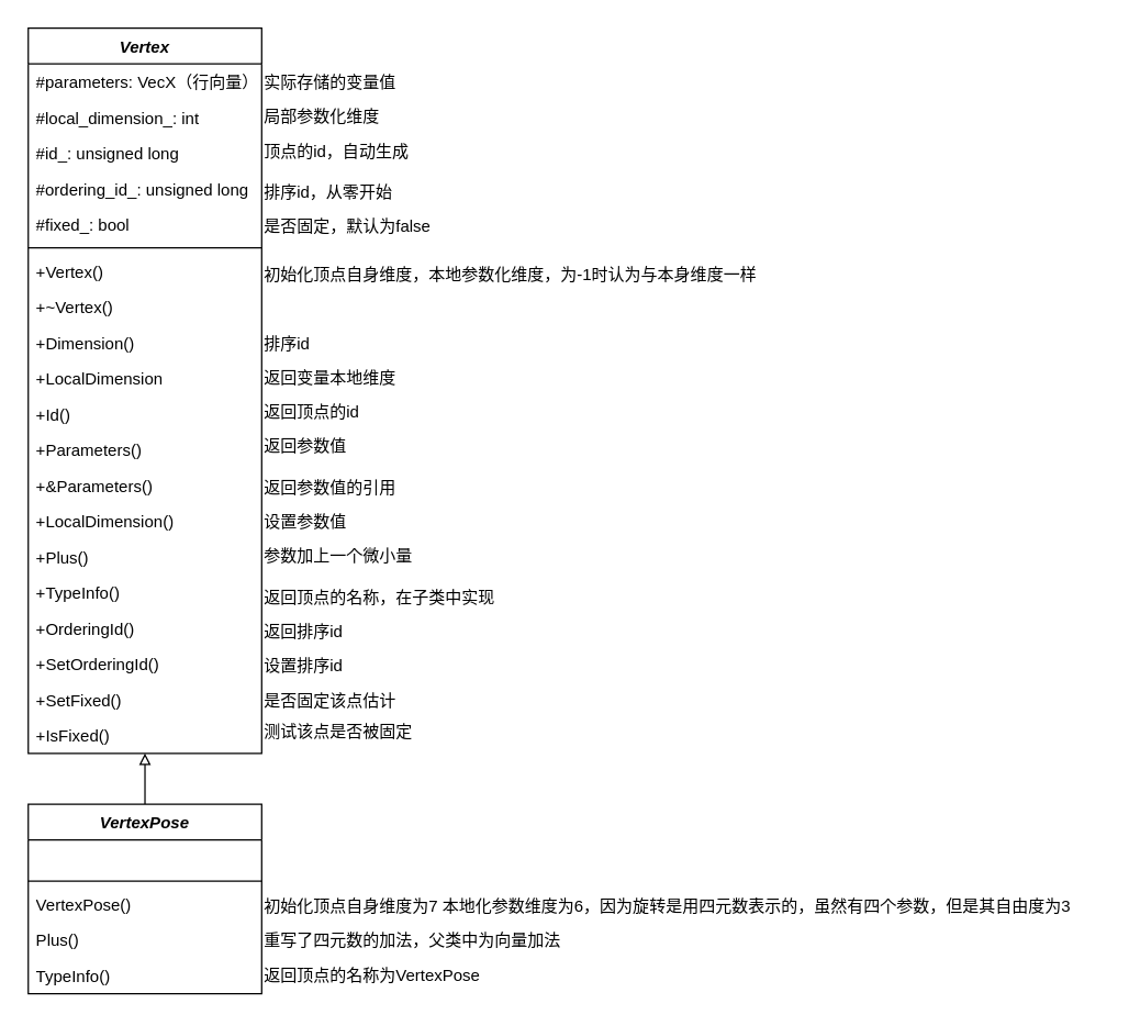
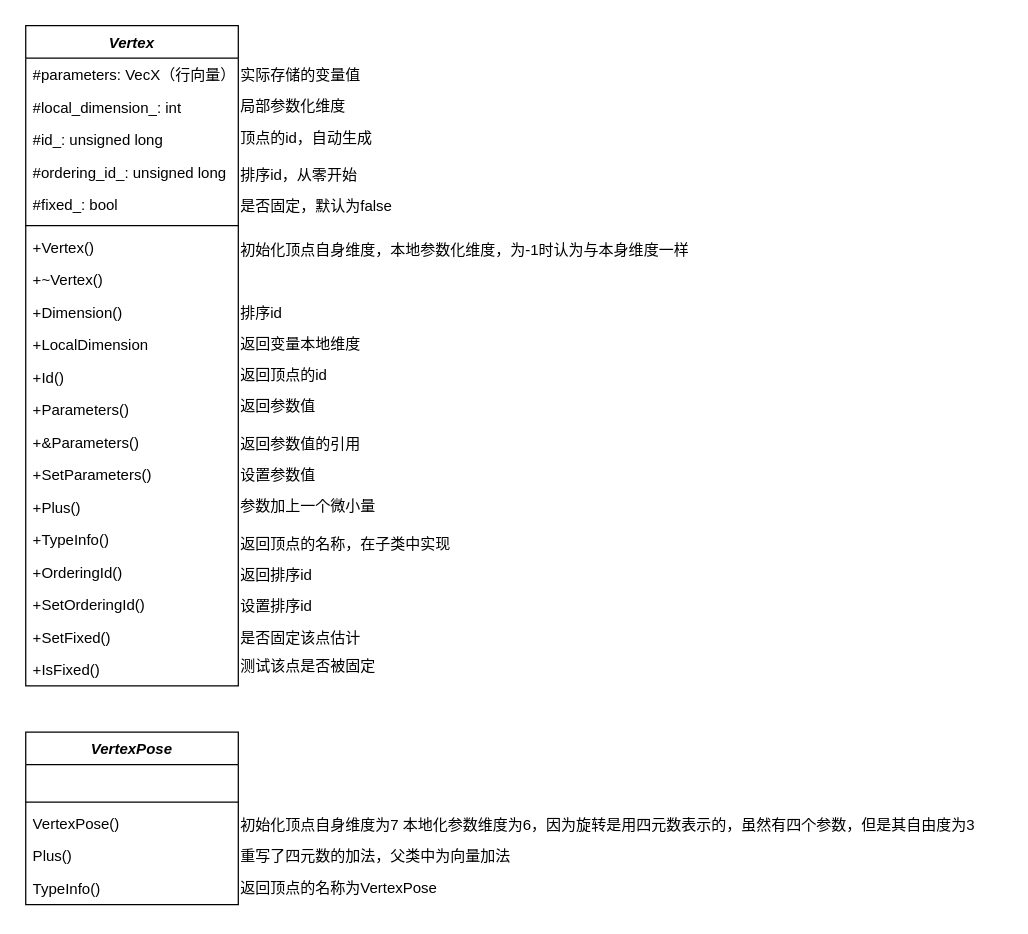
- <mxCell id="16" value="+LocalDimension()" style="text;strokeColor=none;fillColor=none;align=left;verticalAlign=top;spacingLeft=4;spacingRight=4;overflow=hidden;rotatable=0;points=[[0,0.5],[1,0.5]];portConstraint=eastwest;whiteSpace=wrap;html=1;" parent="2" vertex="1"><mxGeometry y="346" width="170" height="26" as="geometry" /></mxCell>
+ <mxCell id="16" value="+SetParameters()" style="text;strokeColor=none;fillColor=none;align=left;verticalAlign=top;spacingLeft=4;spacingRight=4;overflow=hidden;rotatable=0;points=[[0,0.5],[1,0.5]];portConstraint=eastwest;whiteSpace=wrap;html=1;" parent="2" vertex="1"><mxGeometry y="346" width="170" height="26" as="geometry" /></mxCell>
- <mxCell id="41" style="edgeStyle=orthogonalEdgeStyle;rounded=0;orthogonalLoop=1;jettySize=auto;html=1;exitX=0.5;exitY=0;exitDx=0;exitDy=0;endArrow=block;endFill=0;entryX=0.5;entryY=1;entryDx=0;entryDy=0;" edge="1" parent="1" source="42" target="2"><mxGeometry relative="1" as="geometry"><mxPoint x="237" y="590" as="targetPoint" /></mxGeometry></mxCell>
